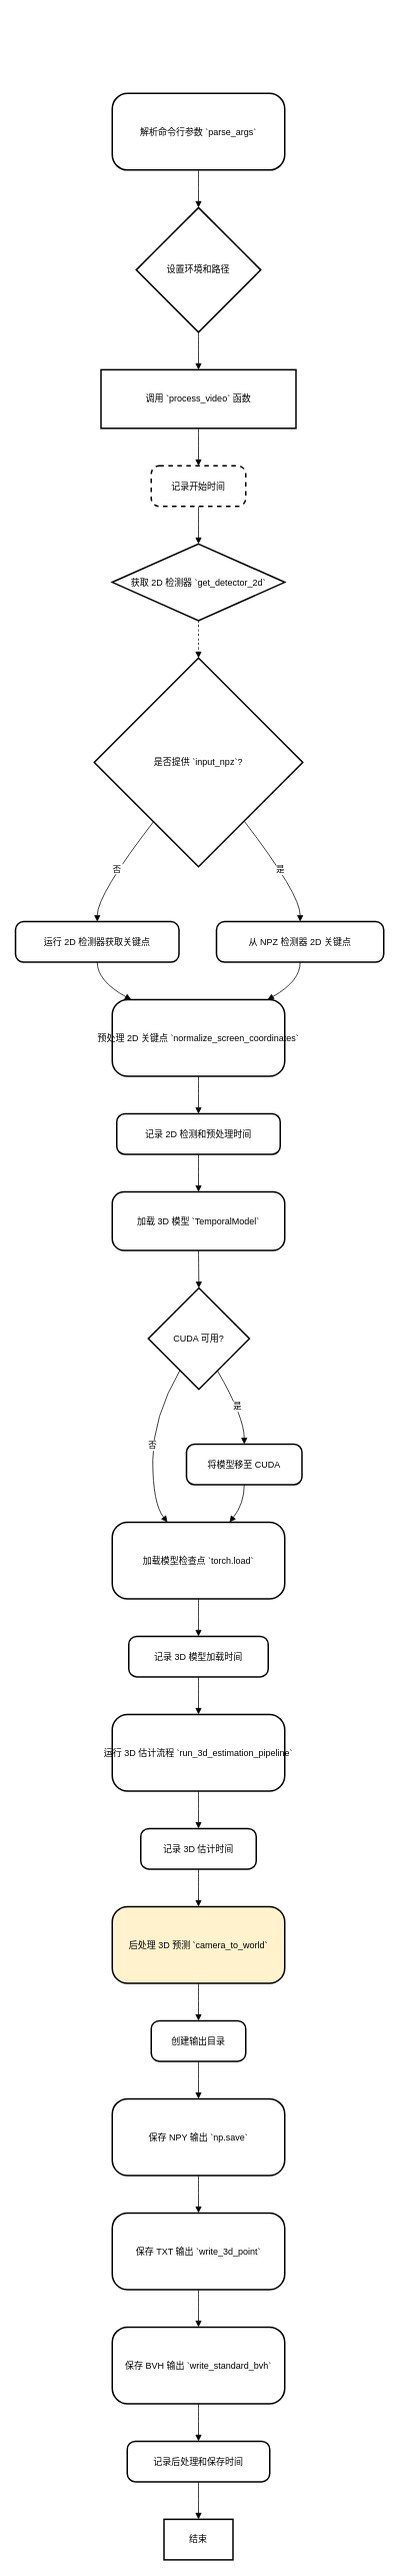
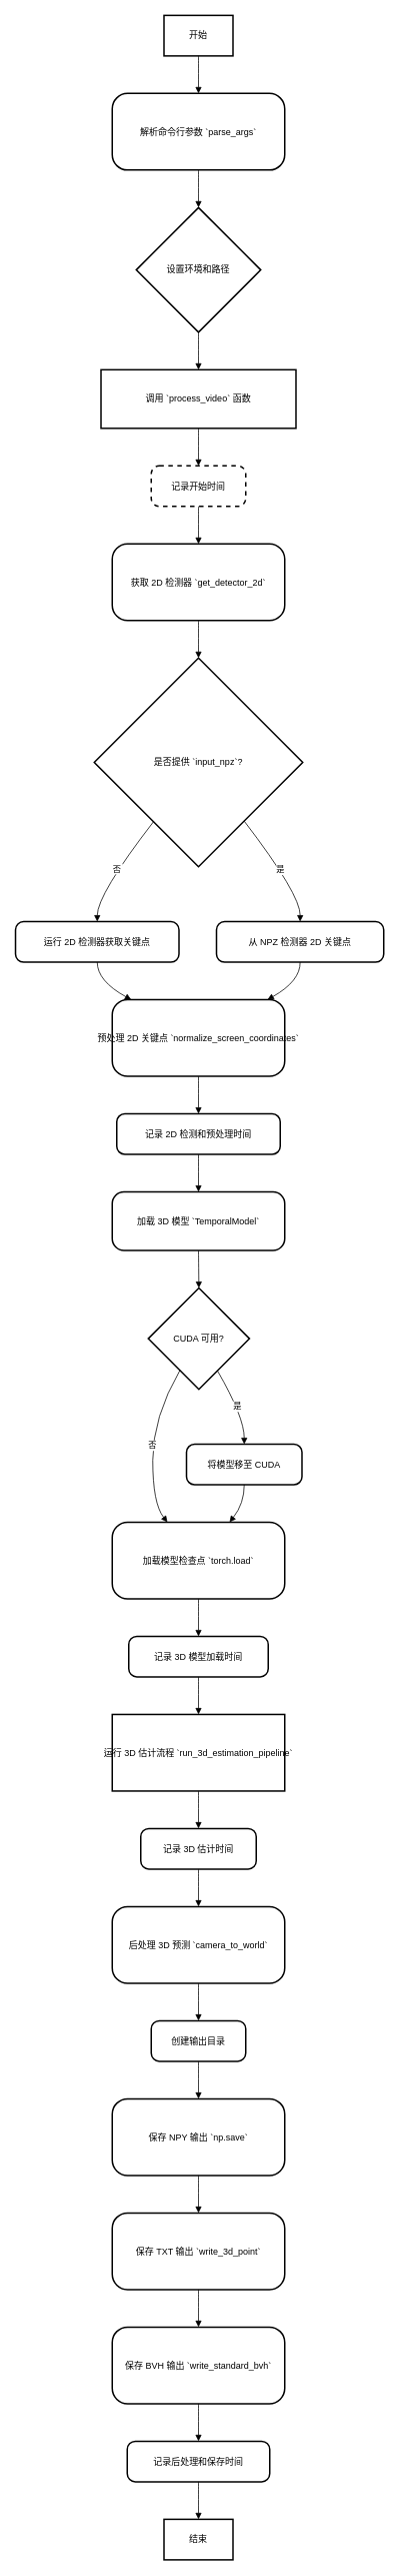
+ <mxCell id="2" value="开始" style="whiteSpace=wrap;strokeWidth=2;" vertex="1" parent="1"><mxGeometry x="218" y="20" width="92" height="54" as="geometry" /></mxCell>
+ <mxCell id="27" value="" style="curved=1;startArrow=none;endArrow=block;exitX=0.5;exitY=1;entryX=0.5;entryY=0;rounded=0;" edge="1" parent="1" source="2" target="3"><mxGeometry relative="1" as="geometry"><Array as="points" /></mxGeometry></mxCell>
- <mxCell id="7" value="获取 2D 检测器 `get_detector_2d`" style="rhombus;arcSize=20;strokeWidth=2;" vertex="1" parent="1"><mxGeometry x="149" y="724" width="230" height="102" as="geometry" /></mxCell>
+ <mxCell id="7" value="获取 2D 检测器 `get_detector_2d`" style="rounded=1;arcSize=20;strokeWidth=2" vertex="1" parent="1"><mxGeometry x="149" y="724" width="230" height="102" as="geometry" /></mxCell>
- <mxCell id="32" value="" style="curved=1;startArrow=none;endArrow=block;exitX=0.5;exitY=1;entryX=0.5;entryY=0;rounded=0;dashed=1;" edge="1" parent="1" source="7" target="8"><mxGeometry relative="1" as="geometry"><Array as="points" /></mxGeometry></mxCell>
+ <mxCell id="32" value="" style="curved=1;startArrow=none;endArrow=block;exitX=0.5;exitY=1;entryX=0.5;entryY=0;rounded=0;" edge="1" parent="1" source="7" target="8"><mxGeometry relative="1" as="geometry"><Array as="points" /></mxGeometry></mxCell>
- <mxCell id="18" value="运行 3D 估计流程 `run_3d_estimation_pipeline`" style="rounded=1;arcSize=20;strokeWidth=2" vertex="1" parent="1"><mxGeometry x="149" y="2283" width="230" height="102" as="geometry" /></mxCell>
+ <mxCell id="18" value="运行 3D 估计流程 `run_3d_estimation_pipeline`" style="arcSize=20;strokeWidth=2;rounded=0;" vertex="1" parent="1"><mxGeometry x="149" y="2283" width="230" height="102" as="geometry" /></mxCell>
- <mxCell id="20" value="后处理 3D 预测 `camera_to_world`" style="rounded=1;arcSize=20;strokeWidth=2;fillColor=#fff2cc;" vertex="1" parent="1"><mxGeometry x="149" y="2539" width="230" height="102" as="geometry" /></mxCell>
+ <mxCell id="20" value="后处理 3D 预测 `camera_to_world`" style="rounded=1;arcSize=20;strokeWidth=2" vertex="1" parent="1"><mxGeometry x="149" y="2539" width="230" height="102" as="geometry" /></mxCell>
